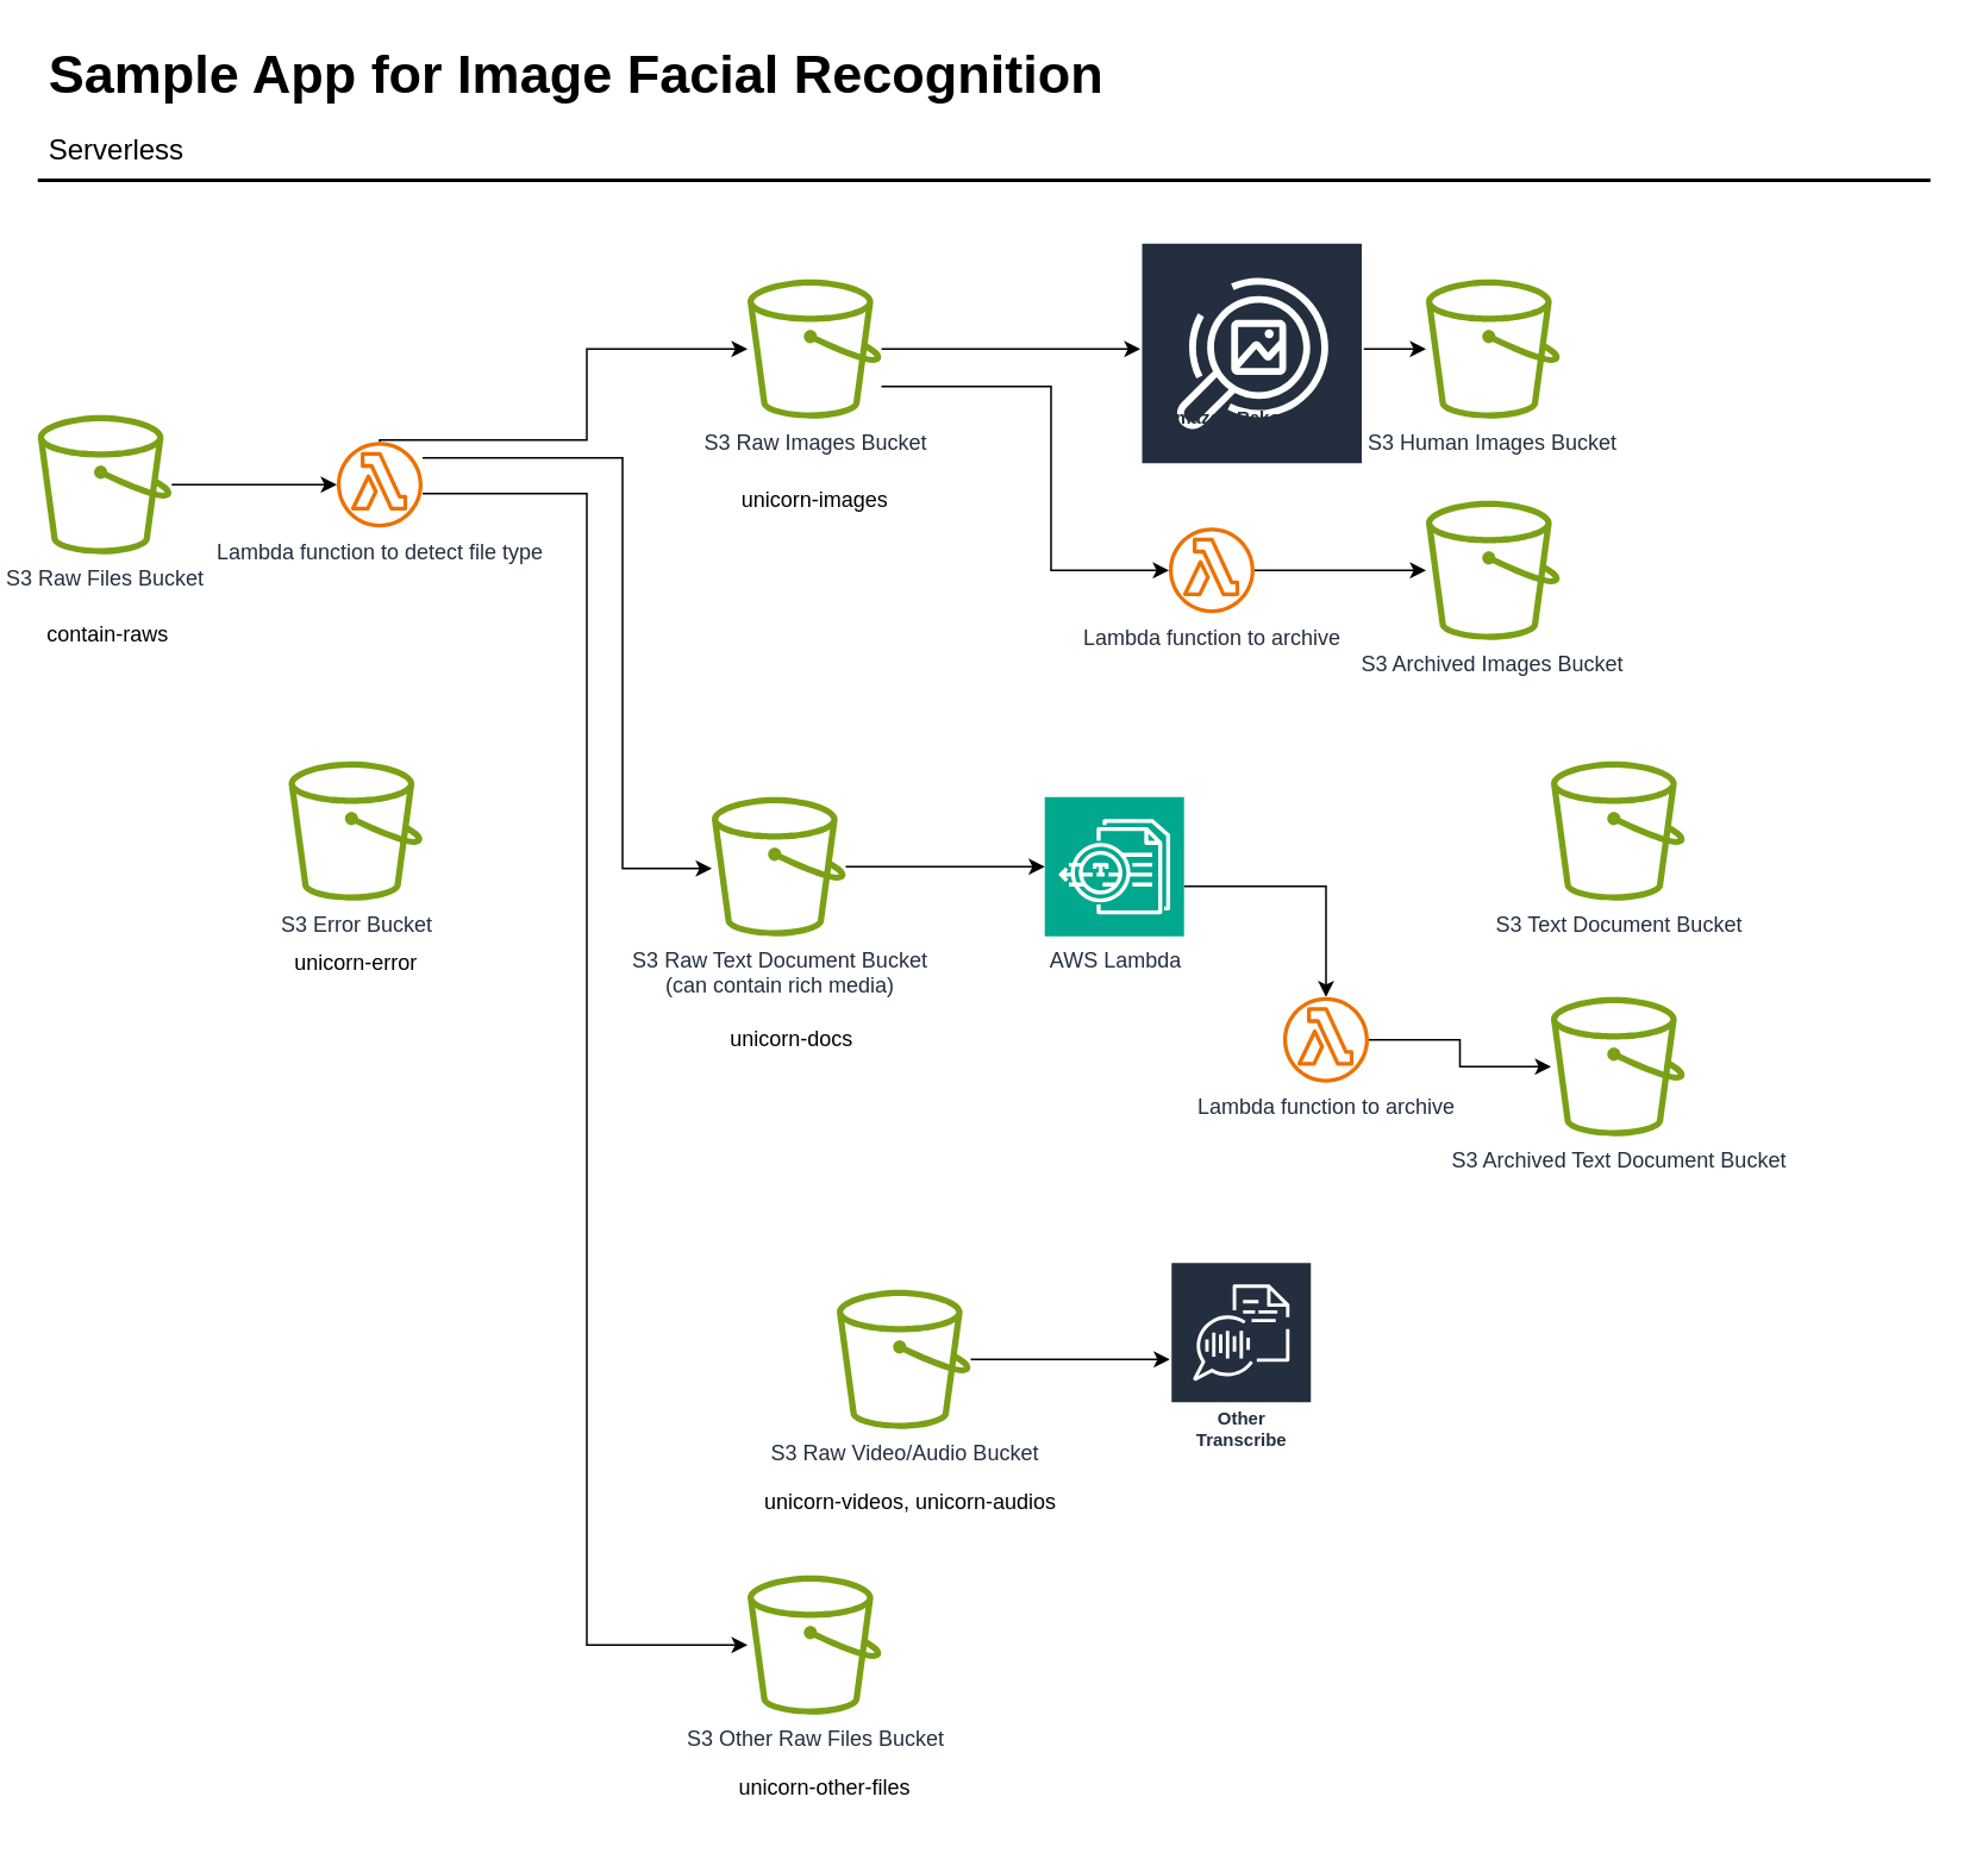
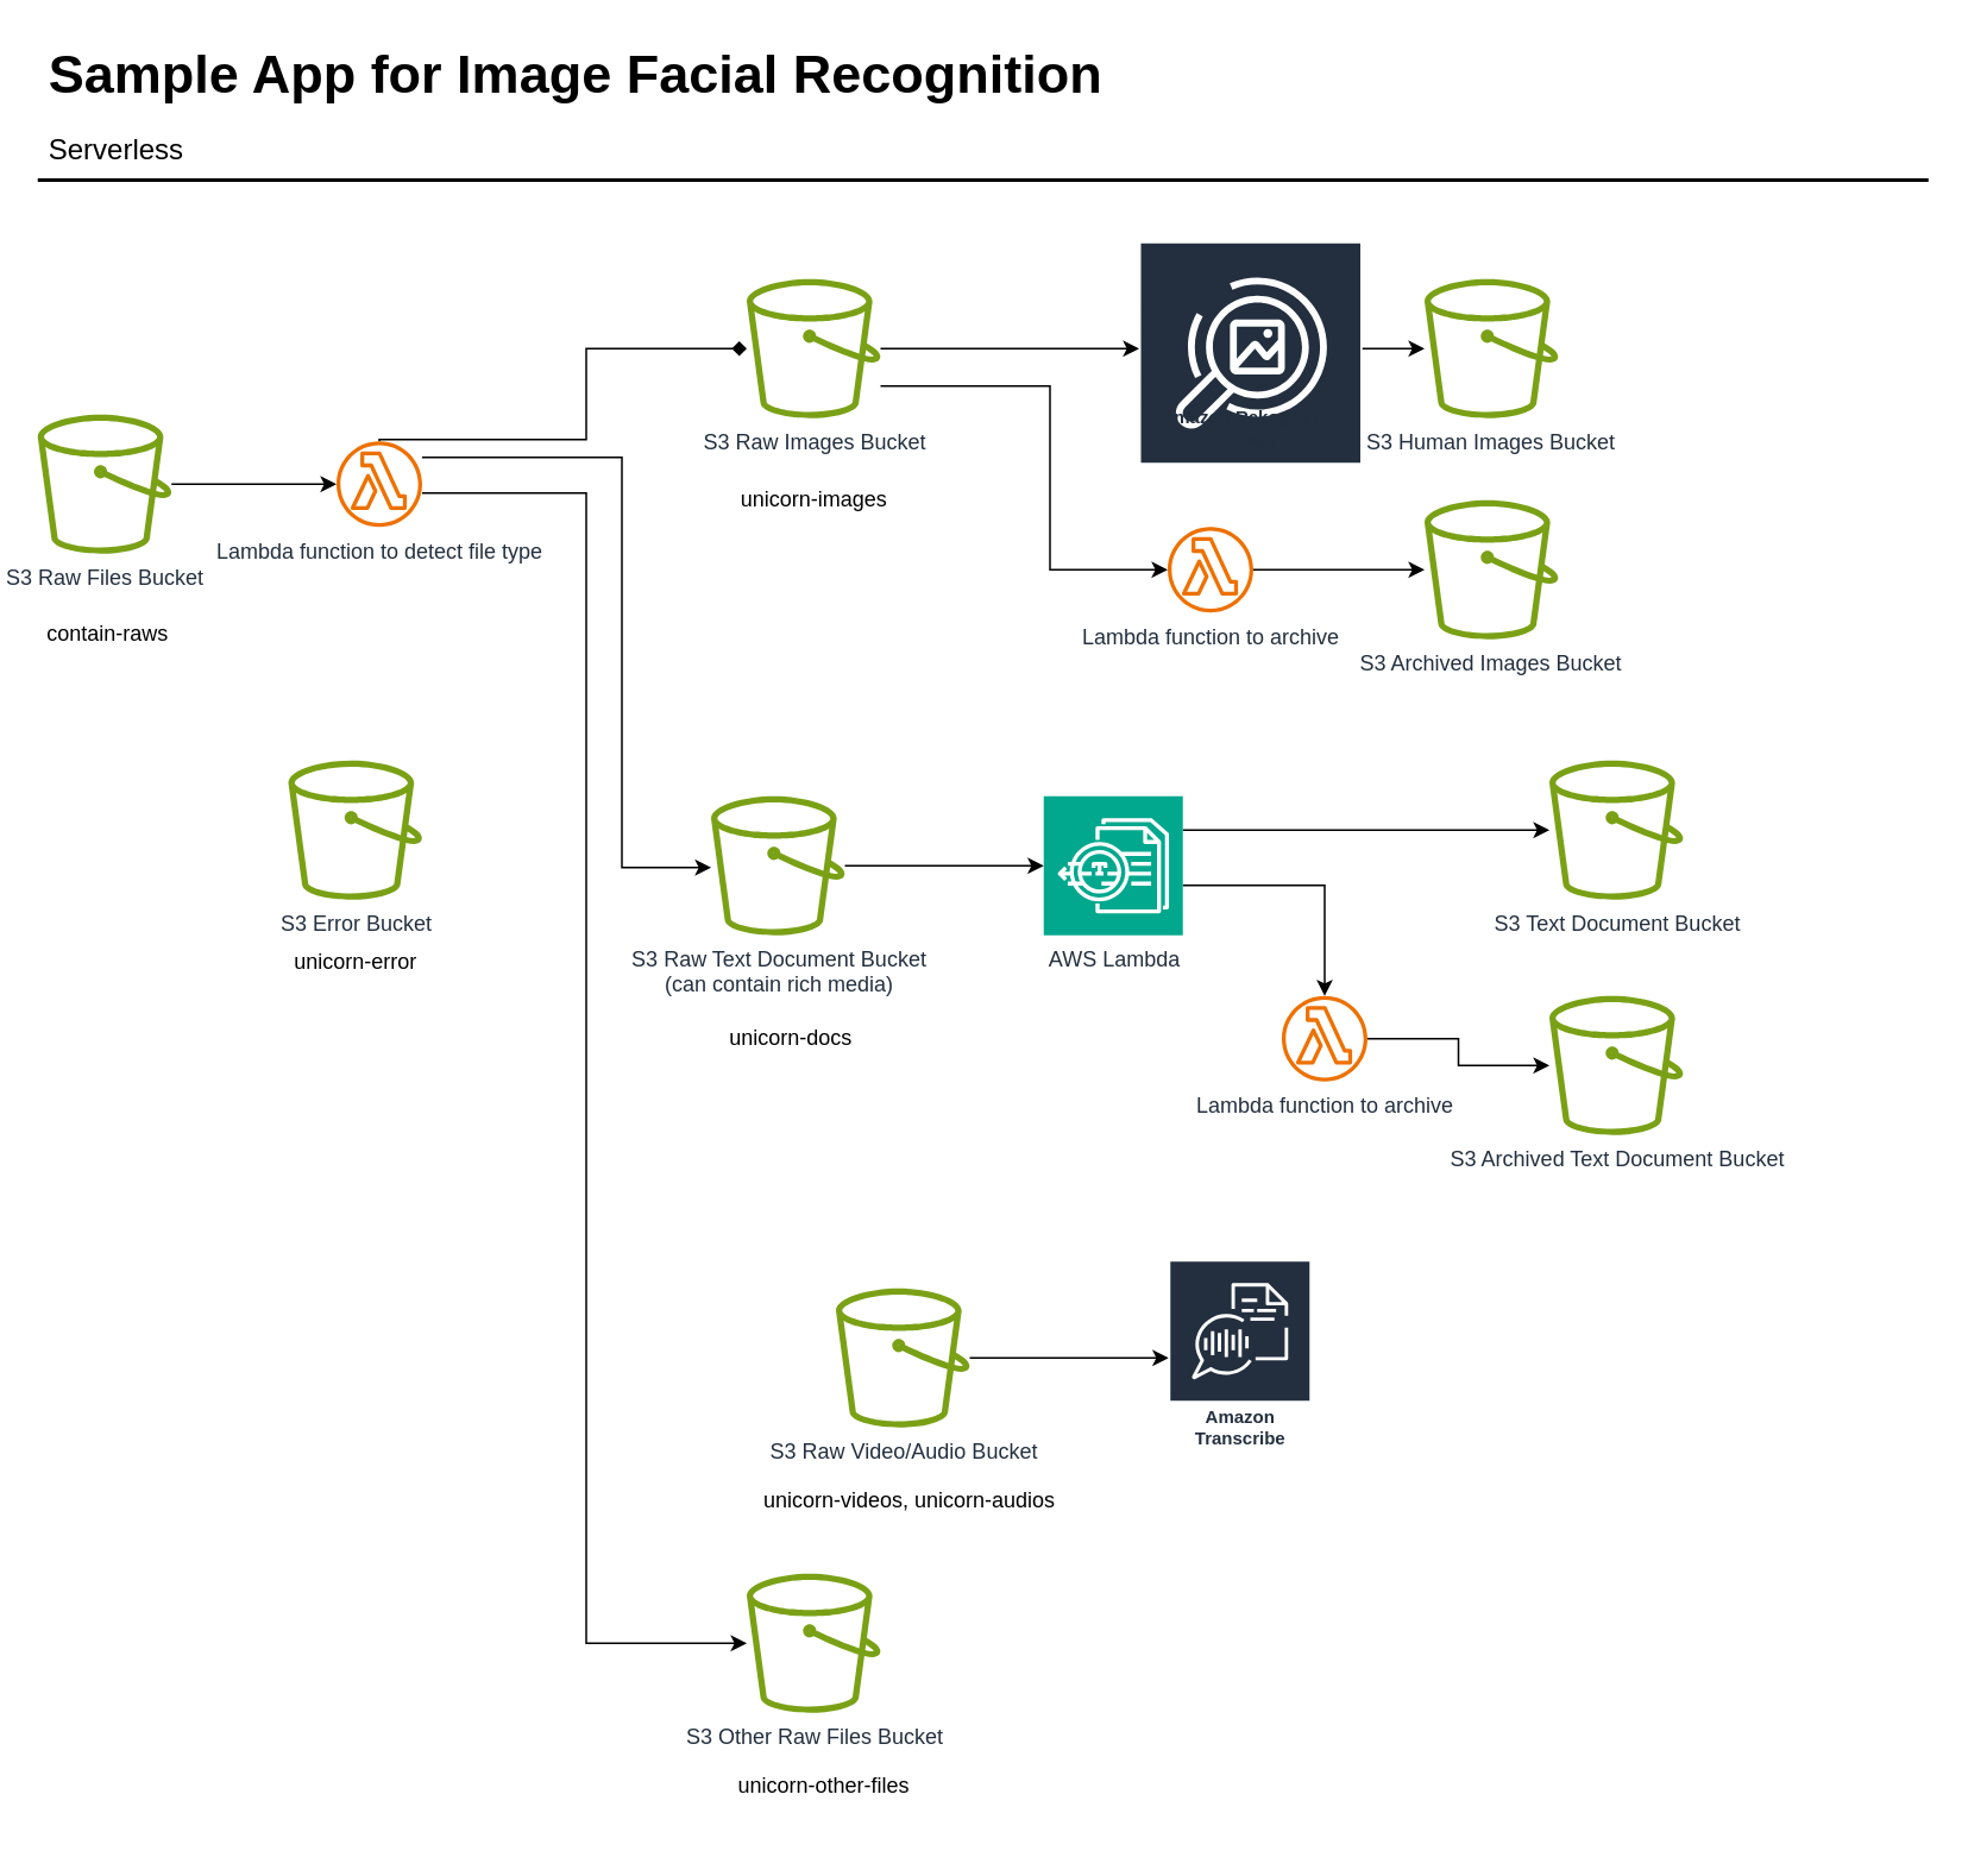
- <mxCell id="14" style="edgeStyle=orthogonalEdgeStyle;rounded=0;orthogonalLoop=1;jettySize=auto;html=1;" parent="1" source="17" target="7" edge="1"><mxGeometry relative="1" as="geometry"><Array as="points"><mxPoint x="212" y="246" /><mxPoint x="328" y="246" /><mxPoint x="328" y="195" /></Array></mxGeometry></mxCell>
+ <mxCell id="14" style="edgeStyle=orthogonalEdgeStyle;rounded=0;orthogonalLoop=1;jettySize=auto;html=1;endArrow=diamond;" parent="1" source="17" target="7" edge="1"><mxGeometry relative="1" as="geometry"><Array as="points"><mxPoint x="212" y="246" /><mxPoint x="328" y="246" /><mxPoint x="328" y="195" /></Array></mxGeometry></mxCell>
+ <mxCell id="22" style="edgeStyle=orthogonalEdgeStyle;rounded=0;orthogonalLoop=1;jettySize=auto;html=1;" parent="1" source="24" target="30" edge="1"><mxGeometry relative="1" as="geometry"><Array as="points"><mxPoint x="718" y="465" /><mxPoint x="718" y="465" /></Array></mxGeometry></mxCell>
- <mxCell id="27" value="Other Transcribe" style="sketch=0;outlineConnect=0;fontColor=#232F3E;gradientColor=none;strokeColor=#ffffff;fillColor=#232F3E;dashed=0;verticalLabelPosition=middle;verticalAlign=bottom;align=center;html=1;whiteSpace=wrap;fontSize=10;fontStyle=1;spacing=3;shape=mxgraph.aws4.productIcon;prIcon=mxgraph.aws4.transcribe;" parent="1" vertex="1"><mxGeometry x="654.51" y="706" width="80" height="110" as="geometry" /></mxCell>
+ <mxCell id="27" value="Amazon Transcribe" style="sketch=0;outlineConnect=0;fontColor=#232F3E;gradientColor=none;strokeColor=#ffffff;fillColor=#232F3E;dashed=0;verticalLabelPosition=middle;verticalAlign=bottom;align=center;html=1;whiteSpace=wrap;fontSize=10;fontStyle=1;spacing=3;shape=mxgraph.aws4.productIcon;prIcon=mxgraph.aws4.transcribe;" parent="1" vertex="1"><mxGeometry x="654.51" y="706" width="80" height="110" as="geometry" /></mxCell>
